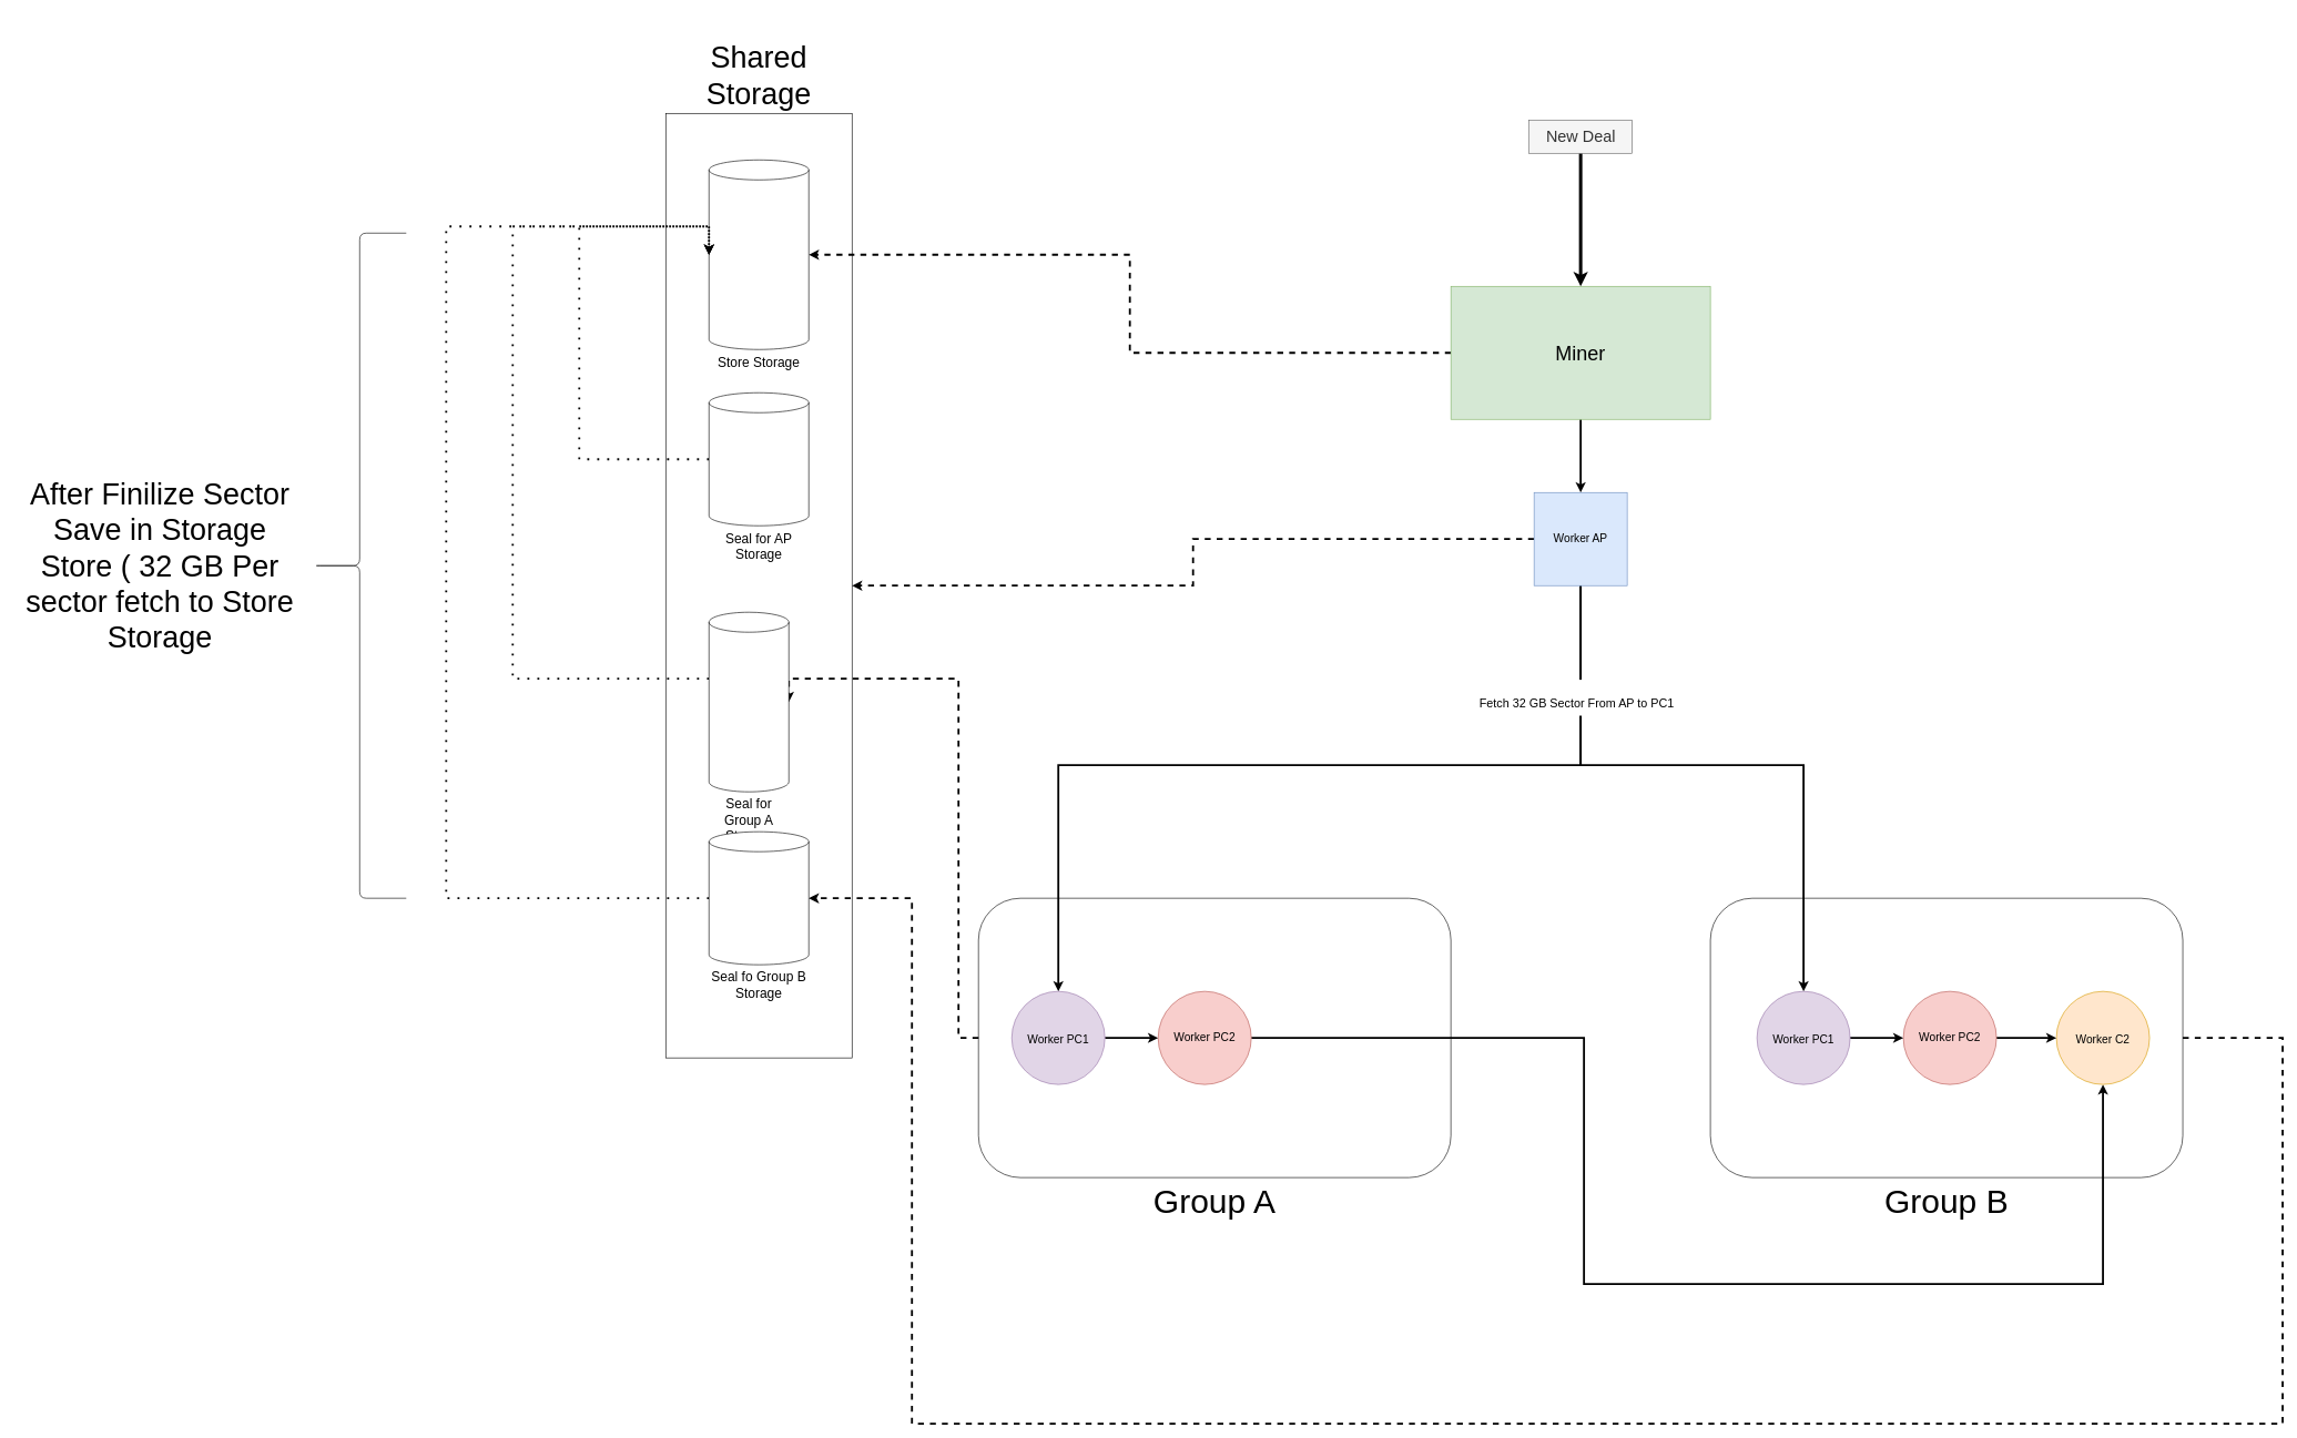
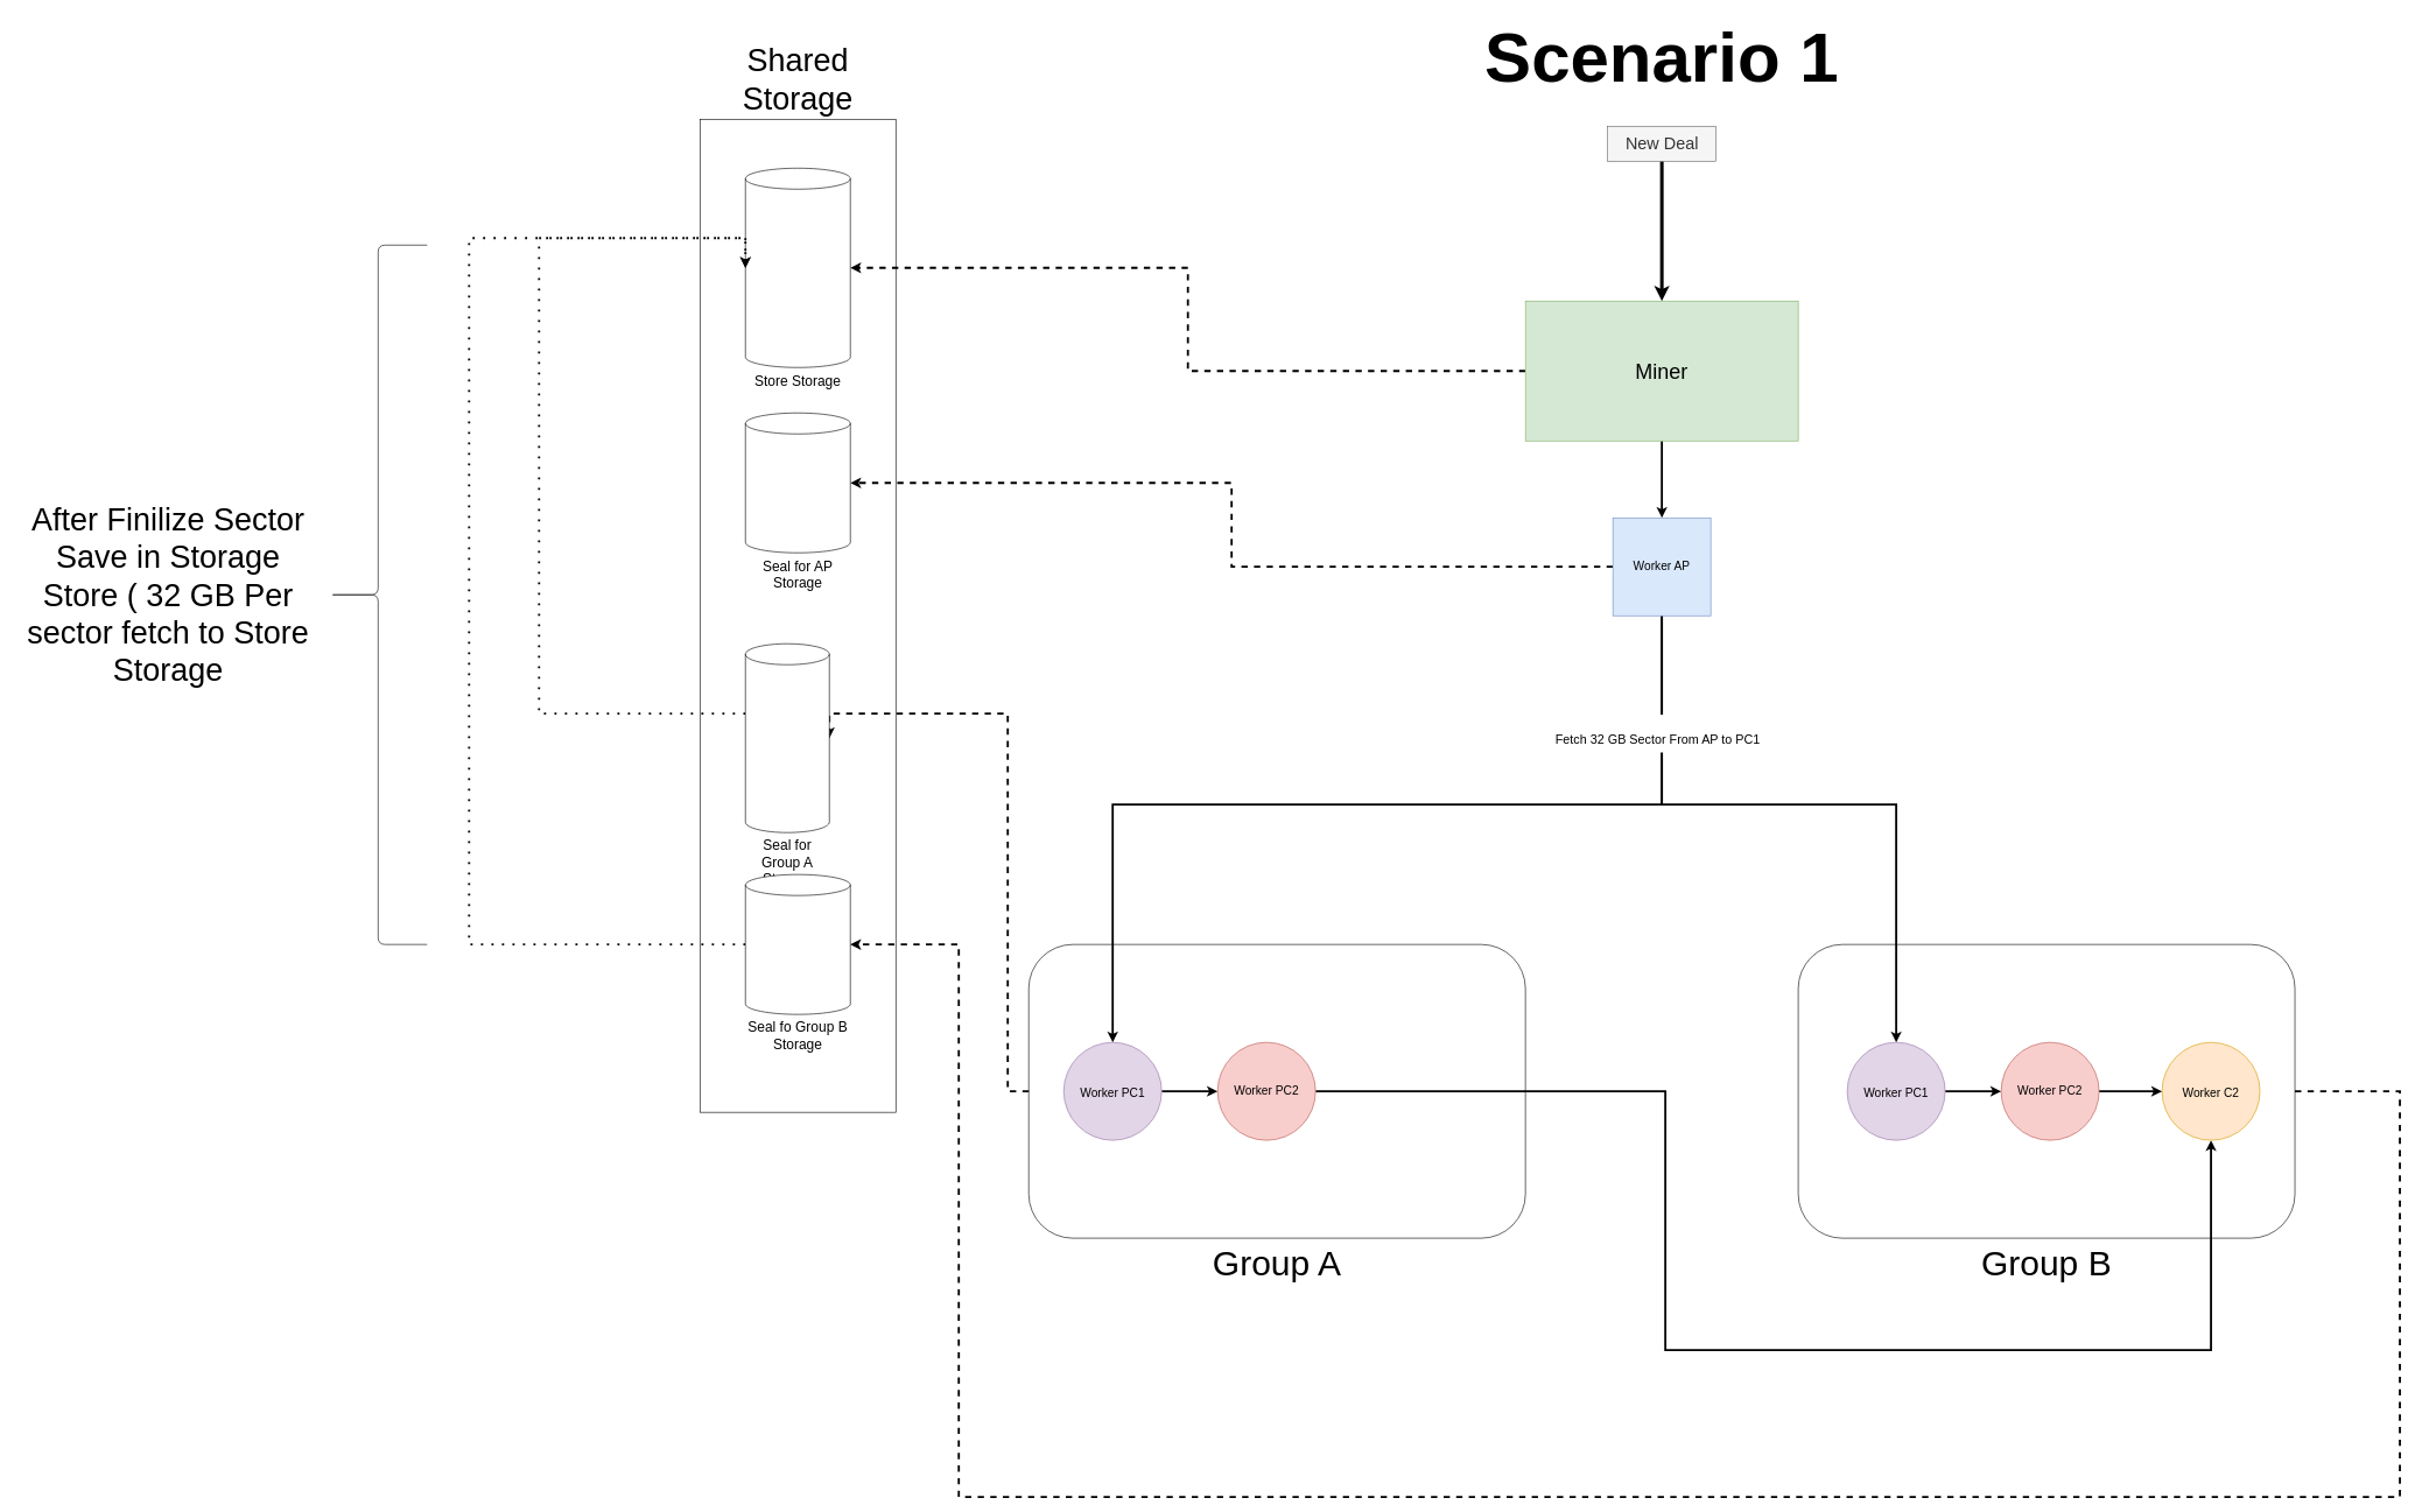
+ <mxCell id="15" value="&lt;font style=&quot;font-size: 100px&quot;&gt;&lt;b&gt;Scenario 1&lt;/b&gt;&lt;/font&gt;" style="text;html=1;strokeColor=none;fillColor=none;align=center;verticalAlign=middle;whiteSpace=wrap;rounded=0;fontSize=17;" parent="1" vertex="1"><mxGeometry x="2120" y="20" width="510" height="120" as="geometry" /></mxCell>
- <mxCell id="27" style="edgeStyle=orthogonalEdgeStyle;rounded=0;orthogonalLoop=1;jettySize=auto;html=1;entryX=0;entryY=0.5;entryDx=0;entryDy=0;entryPerimeter=0;dashed=1;fontSize=20;strokeWidth=3;dashPattern=1 4;" parent="1" source="28" target="26" edge="1"><mxGeometry relative="1" as="geometry"><Array as="points"><mxPoint x="870" y="690" /><mxPoint x="870" y="340" /></Array></mxGeometry></mxCell>
- <mxCell id="10" style="edgeStyle=orthogonalEdgeStyle;rounded=0;orthogonalLoop=1;jettySize=auto;html=1;dashed=1;fontSize=20;strokeWidth=3;" parent="1" source="14" target="4" edge="1"><mxGeometry relative="1" as="geometry" /></mxCell>
+ <mxCell id="10" style="edgeStyle=orthogonalEdgeStyle;rounded=0;orthogonalLoop=1;jettySize=auto;html=1;dashed=1;fontSize=20;strokeWidth=3;" parent="1" source="14" target="28" edge="1"><mxGeometry relative="1" as="geometry" /></mxCell>
